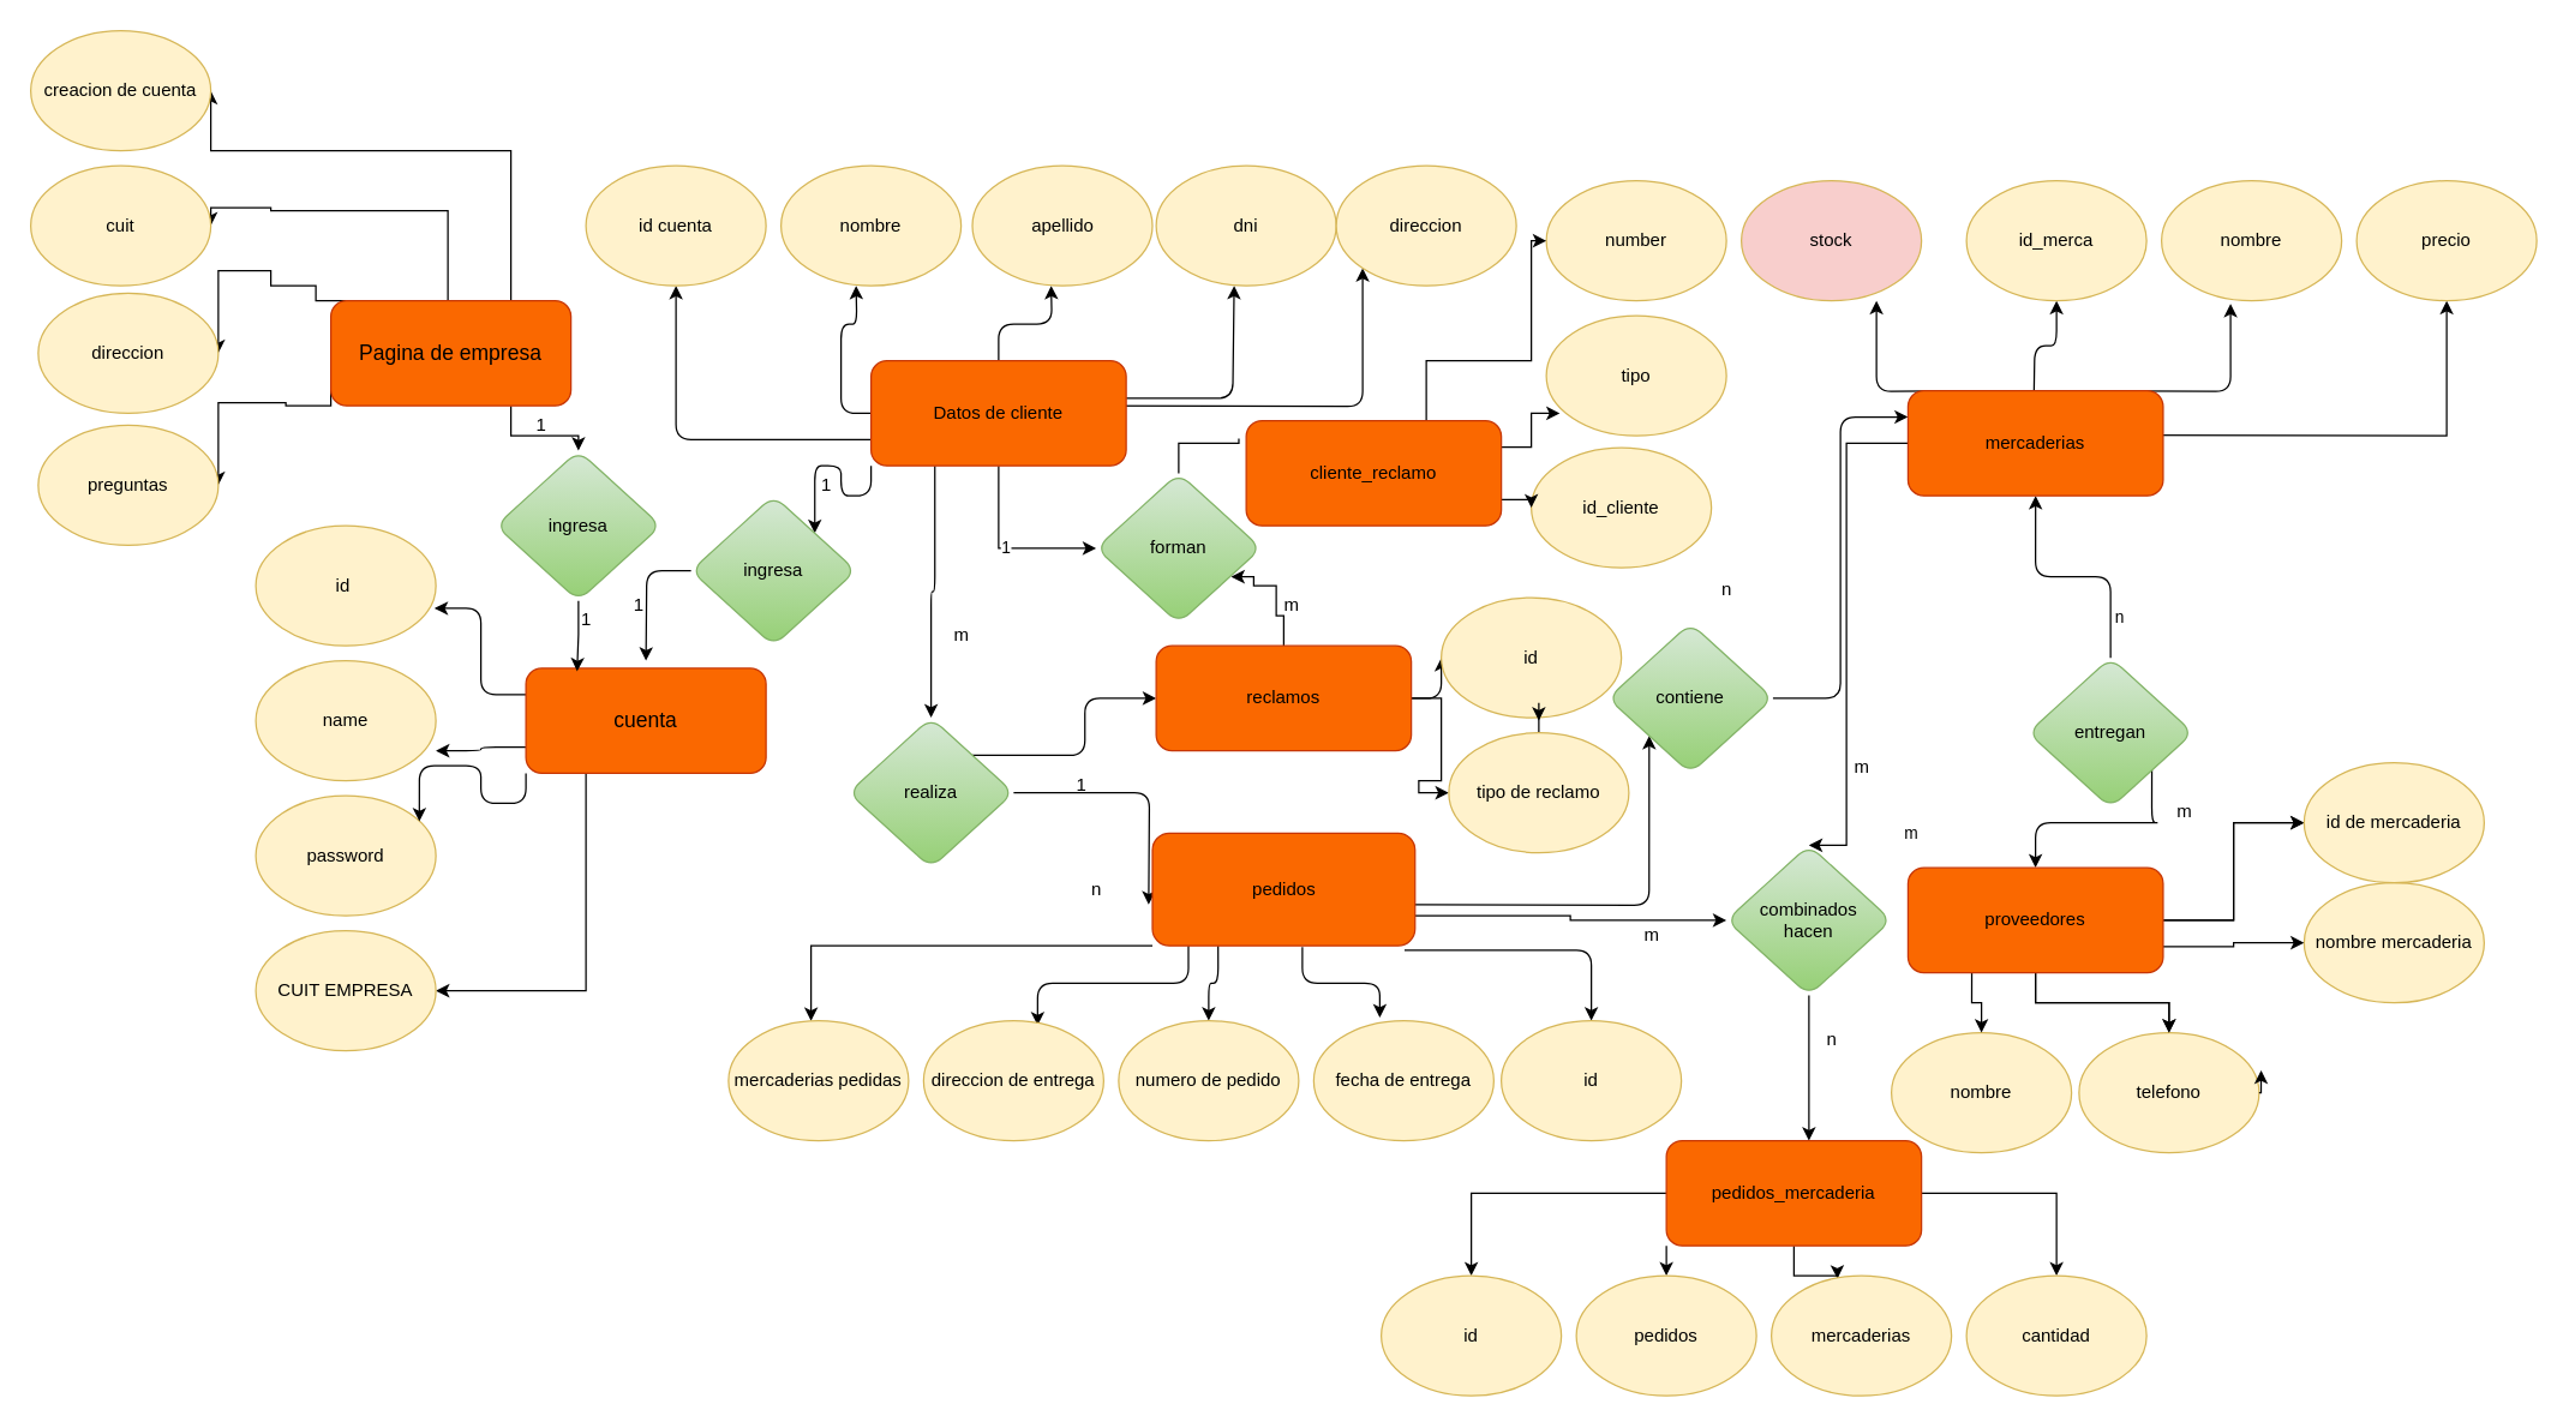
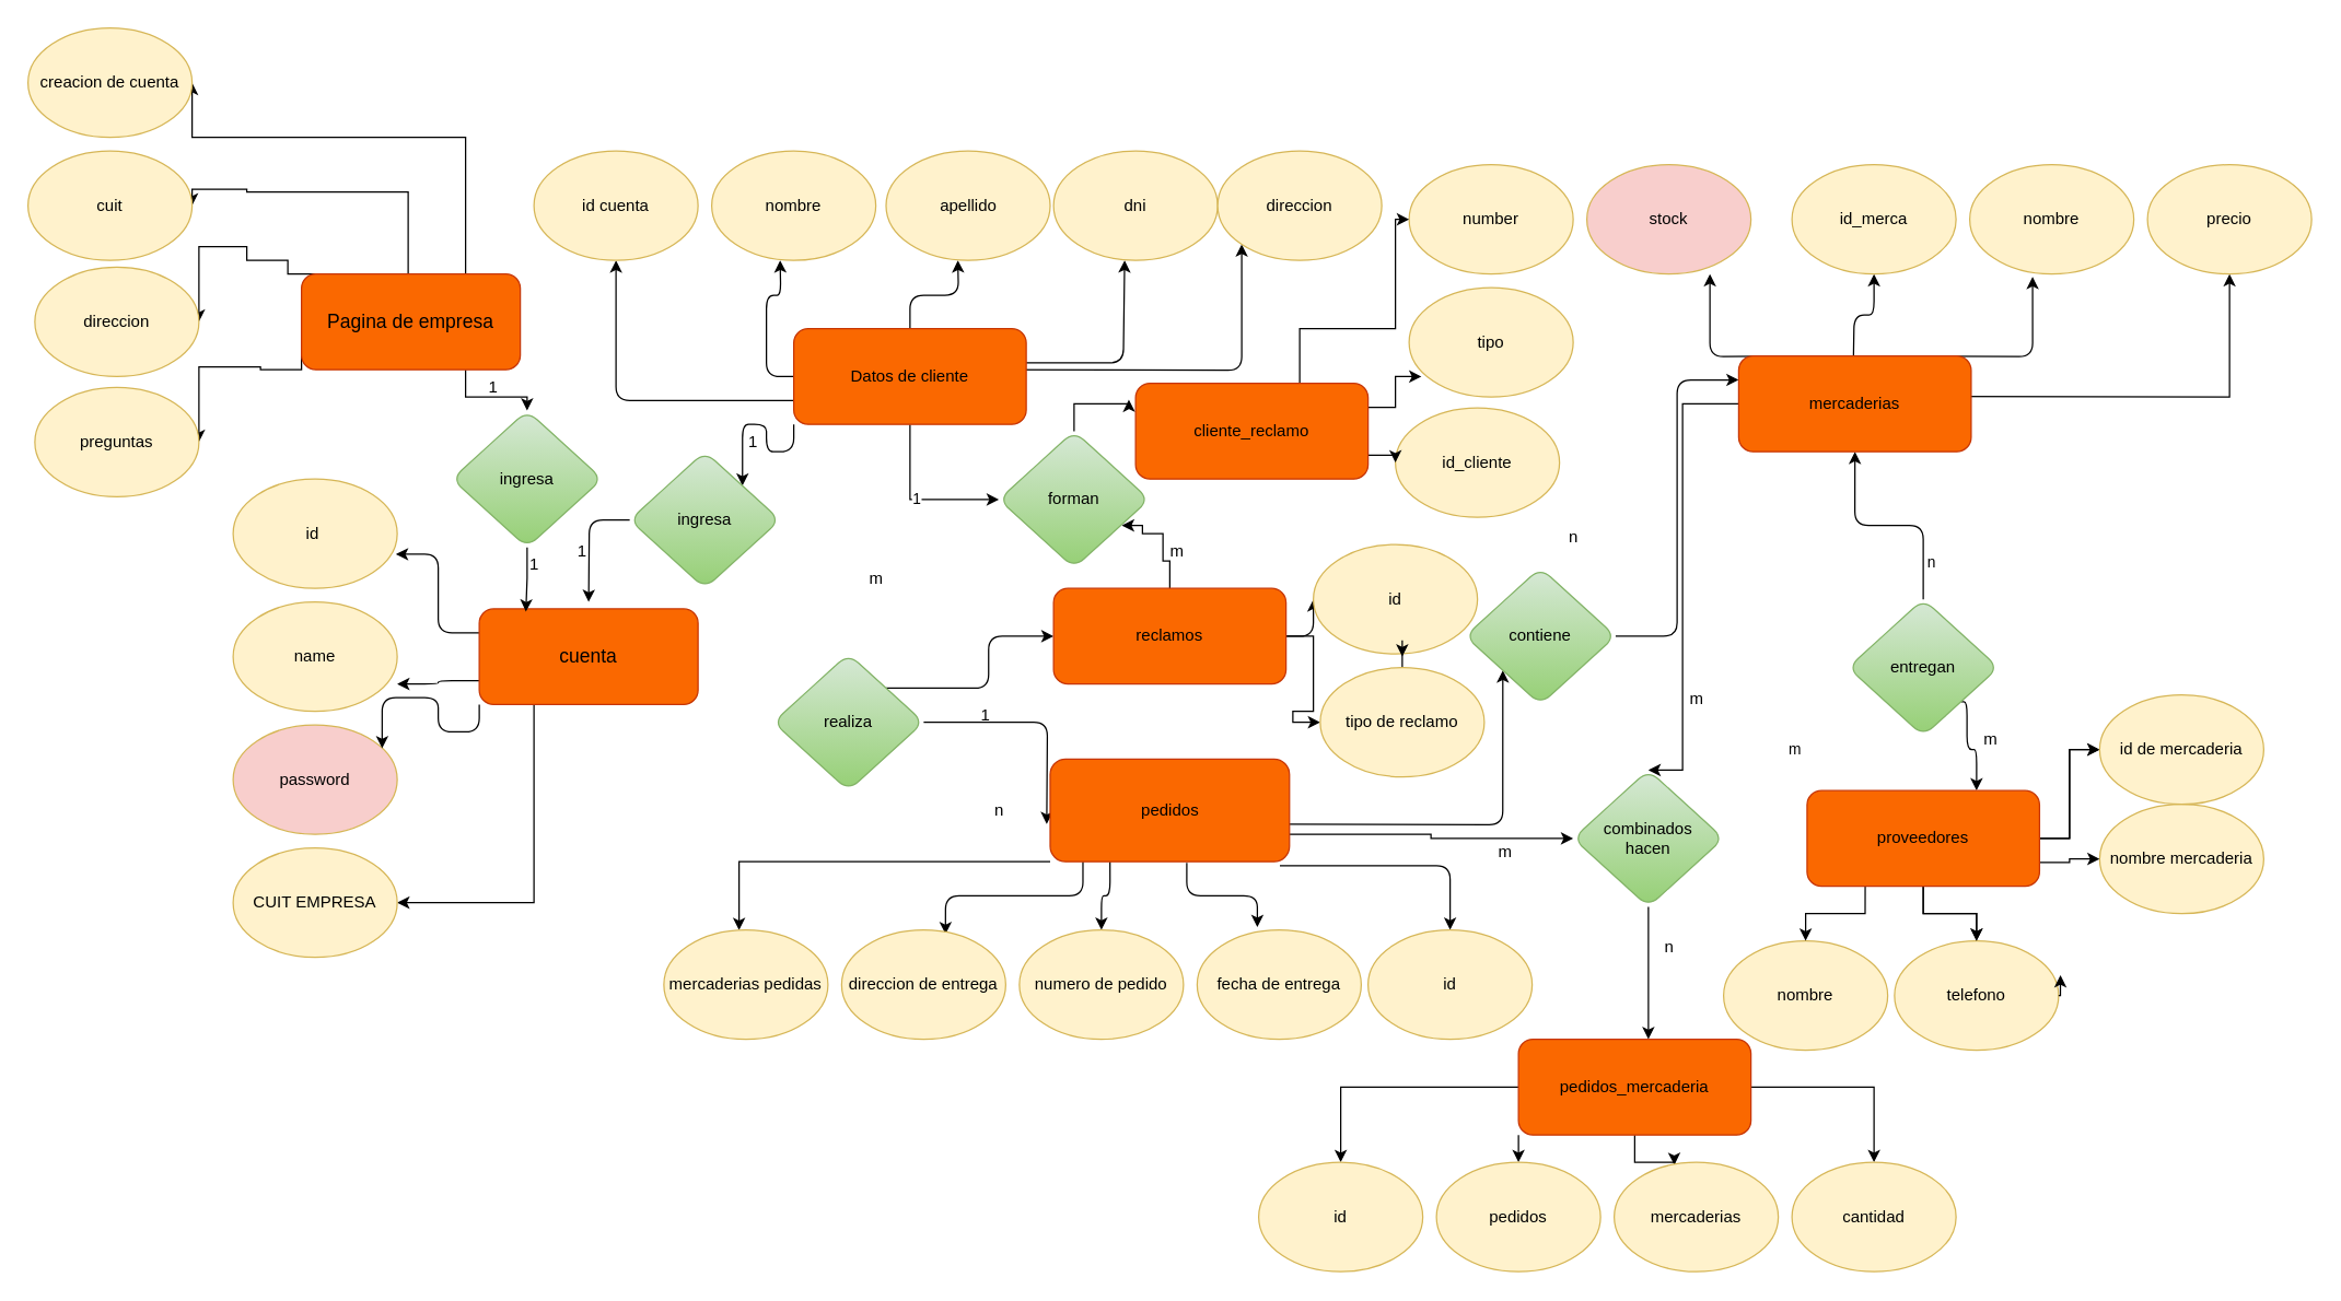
- <mxCell id="114" style="edgeStyle=orthogonalEdgeStyle;rounded=0;orthogonalLoop=1;jettySize=auto;html=1;entryX=-0.029;entryY=0.171;entryDx=0;entryDy=0;entryPerimeter=0;endArrow=none;" edge="1" parent="1" source="115" target="123"><mxGeometry relative="1" as="geometry"><mxPoint x="810" y="310" as="targetPoint" /></mxGeometry></mxCell>
+ <mxCell id="114" style="edgeStyle=orthogonalEdgeStyle;rounded=0;orthogonalLoop=1;jettySize=auto;html=1;entryX=-0.029;entryY=0.171;entryDx=0;entryDy=0;entryPerimeter=0;" edge="1" parent="1" source="115" target="123"><mxGeometry relative="1" as="geometry"><mxPoint x="810" y="310" as="targetPoint" /></mxGeometry></mxCell>
- <mxCell id="8" style="edgeStyle=orthogonalEdgeStyle;rounded=1;orthogonalLoop=1;jettySize=auto;html=1;exitX=0.25;exitY=1;exitDx=0;exitDy=0;labelBackgroundColor=none;fontColor=default;" parent="1" source="10" target="28" edge="1"><mxGeometry relative="1" as="geometry" /></mxCell>
- <mxCell id="20" value="password" style="ellipse;whiteSpace=wrap;html=1;rounded=1;labelBackgroundColor=none;fillColor=#fff2cc;strokeColor=#d6b656;" parent="1" vertex="1"><mxGeometry x="170" y="530" width="120" height="80" as="geometry" /></mxCell>
+ <mxCell id="20" value="password" style="ellipse;whiteSpace=wrap;html=1;rounded=1;labelBackgroundColor=none;fillColor=#f8cecc;strokeColor=#d6b656;" parent="1" vertex="1"><mxGeometry x="170" y="530" width="120" height="80" as="geometry" /></mxCell>
- <mxCell id="70" value="proveedores" style="rounded=1;whiteSpace=wrap;html=1;labelBackgroundColor=none;fillColor=#fa6800;fontColor=#000000;strokeColor=#C73500;" parent="1" vertex="1"><mxGeometry x="1271.04" y="578" width="170" height="70" as="geometry" /></mxCell>
+ <mxCell id="70" value="proveedores" style="rounded=1;whiteSpace=wrap;html=1;labelBackgroundColor=none;fillColor=#fa6800;fontColor=#000000;strokeColor=#C73500;" parent="1" vertex="1"><mxGeometry x="1321.04" y="578" width="170" height="70" as="geometry" /></mxCell>
